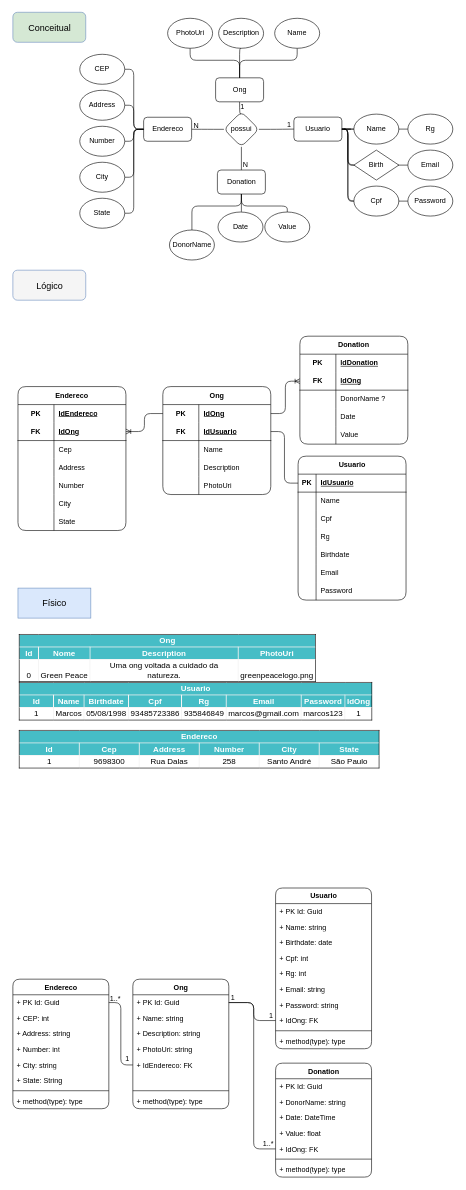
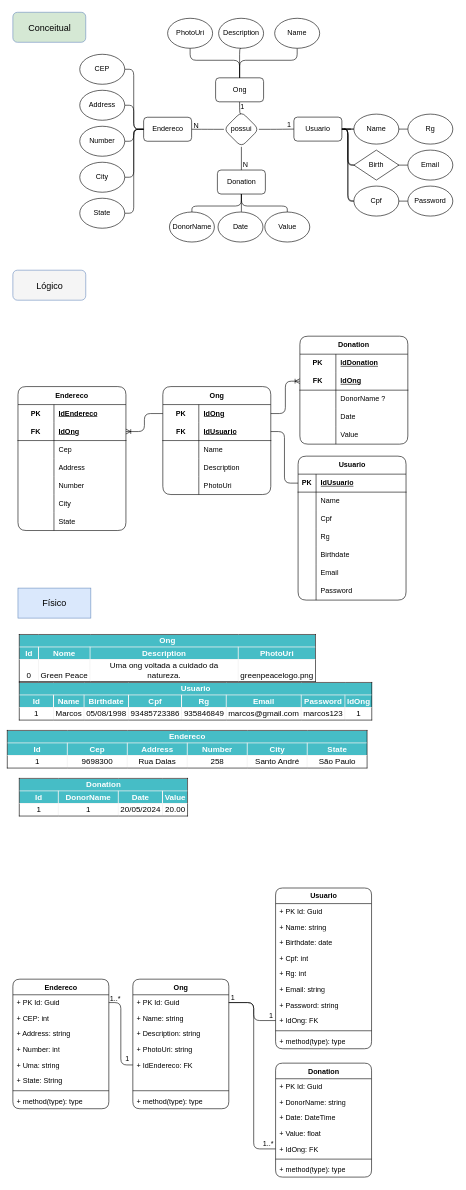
- <mxCell id="153" value="DonorName" style="ellipse;whiteSpace=wrap;html=1;rounded=1;" vertex="1" parent="1"><mxGeometry x="281.5" y="383" width="75" height="50" as="geometry" /></mxCell>
+ <mxCell id="153" value="DonorName" style="ellipse;whiteSpace=wrap;html=1;rounded=1;" vertex="1" parent="1"><mxGeometry x="281.5" y="353" width="75" height="50" as="geometry" /></mxCell>
- <mxCell id="150" value="&lt;table xmlns=&quot;http://www.w3.org/1999/xhtml&quot; cellspacing=&quot;0&quot; cellpadding=&quot;0&quot; dir=&quot;ltr&quot; border=&quot;1&quot; style=&quot;table-layout:fixed;font-size:10pt;font-family:Arial;width:0px;border-collapse:collapse;border:none&quot; data-sheets-root=&quot;1&quot;&gt;&lt;colgroup&gt;&lt;col width=&quot;100&quot;&gt;&lt;col width=&quot;100&quot;&gt;&lt;col width=&quot;100&quot;&gt;&lt;col width=&quot;100&quot;&gt;&lt;col width=&quot;100&quot;&gt;&lt;col width=&quot;100&quot;&gt;&lt;/colgroup&gt;&lt;tbody&gt;&lt;tr style=&quot;height:21px;&quot;&gt;&lt;td style=&quot;border-top:1px solid #000000;border-right:1px solid #000000;border-left:1px solid #000000;overflow:hidden;padding:2px 3px 2px 3px;vertical-align:bottom;background-color:#46bdc6;font-weight:bold;color:#ffffff;text-align:center;&quot; rowspan=&quot;1&quot; colspan=&quot;6&quot; data-sheets-value=&quot;{&amp;quot;1&amp;quot;:2,&amp;quot;2&amp;quot;:&amp;quot;Endereco&amp;quot;}&quot;&gt;Endereco&lt;/td&gt;&lt;/tr&gt;&lt;tr style=&quot;height:21px;&quot;&gt;&lt;td style=&quot;border-left:1px solid #000000;overflow:hidden;padding:2px 3px 2px 3px;vertical-align:bottom;background-color:#46bdc6;font-weight:bold;color:#ffffff;text-align:center;&quot; data-sheets-value=&quot;{&amp;quot;1&amp;quot;:2,&amp;quot;2&amp;quot;:&amp;quot;Id&amp;quot;}&quot;&gt;Id&lt;/td&gt;&lt;td style=&quot;overflow:hidden;padding:2px 3px 2px 3px;vertical-align:bottom;background-color:#46bdc6;font-weight:bold;color:#ffffff;text-align:center;&quot; data-sheets-value=&quot;{&amp;quot;1&amp;quot;:2,&amp;quot;2&amp;quot;:&amp;quot;Cep&amp;quot;}&quot;&gt;Cep&lt;/td&gt;&lt;td style=&quot;overflow:hidden;padding:2px 3px 2px 3px;vertical-align:bottom;background-color:#46bdc6;font-weight:bold;color:#ffffff;text-align:center;&quot; data-sheets-value=&quot;{&amp;quot;1&amp;quot;:2,&amp;quot;2&amp;quot;:&amp;quot;Address&amp;quot;}&quot;&gt;Address&lt;/td&gt;&lt;td style=&quot;overflow:hidden;padding:2px 3px 2px 3px;vertical-align:bottom;background-color:#46bdc6;font-weight:bold;color:#ffffff;text-align:center;&quot; data-sheets-value=&quot;{&amp;quot;1&amp;quot;:2,&amp;quot;2&amp;quot;:&amp;quot;Number&amp;quot;}&quot;&gt;Number&lt;/td&gt;&lt;td style=&quot;overflow:hidden;padding:2px 3px 2px 3px;vertical-align:bottom;background-color:#46bdc6;font-weight:bold;color:#ffffff;text-align:center;&quot; data-sheets-value=&quot;{&amp;quot;1&amp;quot;:2,&amp;quot;2&amp;quot;:&amp;quot;City&amp;quot;}&quot;&gt;City&lt;/td&gt;&lt;td style=&quot;border-right:1px solid #000000;overflow:hidden;padding:2px 3px 2px 3px;vertical-align:bottom;background-color:#46bdc6;font-weight:bold;color:#ffffff;text-align:center;&quot; data-sheets-value=&quot;{&amp;quot;1&amp;quot;:2,&amp;quot;2&amp;quot;:&amp;quot;State&amp;quot;}&quot;&gt;State&lt;/td&gt;&lt;/tr&gt;&lt;tr style=&quot;height:21px;&quot;&gt;&lt;td style=&quot;border-bottom:1px solid #000000;border-left:1px solid #000000;overflow:hidden;padding:2px 3px 2px 3px;vertical-align:bottom;text-align:center;&quot; data-sheets-value=&quot;{&amp;quot;1&amp;quot;:3,&amp;quot;3&amp;quot;:1}&quot;&gt;1&lt;/td&gt;&lt;td style=&quot;border-bottom:1px solid #000000;overflow:hidden;padding:2px 3px 2px 3px;vertical-align:bottom;text-align:center;&quot; data-sheets-value=&quot;{&amp;quot;1&amp;quot;:3,&amp;quot;3&amp;quot;:9698300}&quot;&gt;9698300&lt;/td&gt;&lt;td style=&quot;border-bottom:1px solid #000000;overflow:hidden;padding:2px 3px 2px 3px;vertical-align:bottom;text-align:center;&quot; data-sheets-value=&quot;{&amp;quot;1&amp;quot;:2,&amp;quot;2&amp;quot;:&amp;quot;Rua Dalas&amp;quot;}&quot;&gt;Rua Dalas&lt;/td&gt;&lt;td style=&quot;border-bottom:1px solid #000000;overflow:hidden;padding:2px 3px 2px 3px;vertical-align:bottom;text-align:center;&quot; data-sheets-value=&quot;{&amp;quot;1&amp;quot;:3,&amp;quot;3&amp;quot;:258}&quot;&gt;258&lt;/td&gt;&lt;td style=&quot;border-bottom:1px solid #000000;overflow:hidden;padding:2px 3px 2px 3px;vertical-align:bottom;text-align:center;&quot; data-sheets-value=&quot;{&amp;quot;1&amp;quot;:2,&amp;quot;2&amp;quot;:&amp;quot;Santo André&amp;quot;}&quot;&gt;Santo André&lt;/td&gt;&lt;td style=&quot;border-right:1px solid #000000;border-bottom:1px solid #000000;overflow:hidden;padding:2px 3px 2px 3px;vertical-align:bottom;text-align:center;&quot; data-sheets-value=&quot;{&amp;quot;1&amp;quot;:2,&amp;quot;2&amp;quot;:&amp;quot;São Paulo&amp;quot;}&quot;&gt;São Paulo&lt;/td&gt;&lt;/tr&gt;&lt;/tbody&gt;&lt;/table&gt;" style="text;whiteSpace=wrap;html=1;rounded=1;" vertex="1" parent="1"><mxGeometry x="29" y="1210" width="601.5" height="70" as="geometry" /></mxCell>
+ <mxCell id="150" value="&lt;table xmlns=&quot;http://www.w3.org/1999/xhtml&quot; cellspacing=&quot;0&quot; cellpadding=&quot;0&quot; dir=&quot;ltr&quot; border=&quot;1&quot; style=&quot;table-layout:fixed;font-size:10pt;font-family:Arial;width:0px;border-collapse:collapse;border:none&quot; data-sheets-root=&quot;1&quot;&gt;&lt;colgroup&gt;&lt;col width=&quot;100&quot;&gt;&lt;col width=&quot;100&quot;&gt;&lt;col width=&quot;100&quot;&gt;&lt;col width=&quot;100&quot;&gt;&lt;col width=&quot;100&quot;&gt;&lt;col width=&quot;100&quot;&gt;&lt;/colgroup&gt;&lt;tbody&gt;&lt;tr style=&quot;height:21px;&quot;&gt;&lt;td style=&quot;border-top:1px solid #000000;border-right:1px solid #000000;border-left:1px solid #000000;overflow:hidden;padding:2px 3px 2px 3px;vertical-align:bottom;background-color:#46bdc6;font-weight:bold;color:#ffffff;text-align:center;&quot; rowspan=&quot;1&quot; colspan=&quot;6&quot; data-sheets-value=&quot;{&amp;quot;1&amp;quot;:2,&amp;quot;2&amp;quot;:&amp;quot;Endereco&amp;quot;}&quot;&gt;Endereco&lt;/td&gt;&lt;/tr&gt;&lt;tr style=&quot;height:21px;&quot;&gt;&lt;td style=&quot;border-left:1px solid #000000;overflow:hidden;padding:2px 3px 2px 3px;vertical-align:bottom;background-color:#46bdc6;font-weight:bold;color:#ffffff;text-align:center;&quot; data-sheets-value=&quot;{&amp;quot;1&amp;quot;:2,&amp;quot;2&amp;quot;:&amp;quot;Id&amp;quot;}&quot;&gt;Id&lt;/td&gt;&lt;td style=&quot;overflow:hidden;padding:2px 3px 2px 3px;vertical-align:bottom;background-color:#46bdc6;font-weight:bold;color:#ffffff;text-align:center;&quot; data-sheets-value=&quot;{&amp;quot;1&amp;quot;:2,&amp;quot;2&amp;quot;:&amp;quot;Cep&amp;quot;}&quot;&gt;Cep&lt;/td&gt;&lt;td style=&quot;overflow:hidden;padding:2px 3px 2px 3px;vertical-align:bottom;background-color:#46bdc6;font-weight:bold;color:#ffffff;text-align:center;&quot; data-sheets-value=&quot;{&amp;quot;1&amp;quot;:2,&amp;quot;2&amp;quot;:&amp;quot;Address&amp;quot;}&quot;&gt;Address&lt;/td&gt;&lt;td style=&quot;overflow:hidden;padding:2px 3px 2px 3px;vertical-align:bottom;background-color:#46bdc6;font-weight:bold;color:#ffffff;text-align:center;&quot; data-sheets-value=&quot;{&amp;quot;1&amp;quot;:2,&amp;quot;2&amp;quot;:&amp;quot;Number&amp;quot;}&quot;&gt;Number&lt;/td&gt;&lt;td style=&quot;overflow:hidden;padding:2px 3px 2px 3px;vertical-align:bottom;background-color:#46bdc6;font-weight:bold;color:#ffffff;text-align:center;&quot; data-sheets-value=&quot;{&amp;quot;1&amp;quot;:2,&amp;quot;2&amp;quot;:&amp;quot;City&amp;quot;}&quot;&gt;City&lt;/td&gt;&lt;td style=&quot;border-right:1px solid #000000;overflow:hidden;padding:2px 3px 2px 3px;vertical-align:bottom;background-color:#46bdc6;font-weight:bold;color:#ffffff;text-align:center;&quot; data-sheets-value=&quot;{&amp;quot;1&amp;quot;:2,&amp;quot;2&amp;quot;:&amp;quot;State&amp;quot;}&quot;&gt;State&lt;/td&gt;&lt;/tr&gt;&lt;tr style=&quot;height:21px;&quot;&gt;&lt;td style=&quot;border-bottom:1px solid #000000;border-left:1px solid #000000;overflow:hidden;padding:2px 3px 2px 3px;vertical-align:bottom;text-align:center;&quot; data-sheets-value=&quot;{&amp;quot;1&amp;quot;:3,&amp;quot;3&amp;quot;:1}&quot;&gt;1&lt;/td&gt;&lt;td style=&quot;border-bottom:1px solid #000000;overflow:hidden;padding:2px 3px 2px 3px;vertical-align:bottom;text-align:center;&quot; data-sheets-value=&quot;{&amp;quot;1&amp;quot;:3,&amp;quot;3&amp;quot;:9698300}&quot;&gt;9698300&lt;/td&gt;&lt;td style=&quot;border-bottom:1px solid #000000;overflow:hidden;padding:2px 3px 2px 3px;vertical-align:bottom;text-align:center;&quot; data-sheets-value=&quot;{&amp;quot;1&amp;quot;:2,&amp;quot;2&amp;quot;:&amp;quot;Rua Dalas&amp;quot;}&quot;&gt;Rua Dalas&lt;/td&gt;&lt;td style=&quot;border-bottom:1px solid #000000;overflow:hidden;padding:2px 3px 2px 3px;vertical-align:bottom;text-align:center;&quot; data-sheets-value=&quot;{&amp;quot;1&amp;quot;:3,&amp;quot;3&amp;quot;:258}&quot;&gt;258&lt;/td&gt;&lt;td style=&quot;border-bottom:1px solid #000000;overflow:hidden;padding:2px 3px 2px 3px;vertical-align:bottom;text-align:center;&quot; data-sheets-value=&quot;{&amp;quot;1&amp;quot;:2,&amp;quot;2&amp;quot;:&amp;quot;Santo André&amp;quot;}&quot;&gt;Santo André&lt;/td&gt;&lt;td style=&quot;border-right:1px solid #000000;border-bottom:1px solid #000000;overflow:hidden;padding:2px 3px 2px 3px;vertical-align:bottom;text-align:center;&quot; data-sheets-value=&quot;{&amp;quot;1&amp;quot;:2,&amp;quot;2&amp;quot;:&amp;quot;São Paulo&amp;quot;}&quot;&gt;São Paulo&lt;/td&gt;&lt;/tr&gt;&lt;/tbody&gt;&lt;/table&gt;" style="text;whiteSpace=wrap;html=1;rounded=1;" vertex="1" parent="1"><mxGeometry x="9" y="1210" width="601.5" height="70" as="geometry" /></mxCell>
+ <mxCell id="179" value="&lt;table xmlns=&quot;http://www.w3.org/1999/xhtml&quot; cellspacing=&quot;0&quot; cellpadding=&quot;0&quot; dir=&quot;ltr&quot; border=&quot;1&quot; style=&quot;table-layout:fixed;font-size:10pt;font-family:Arial;width:0px;border-collapse:collapse;border:none&quot; data-sheets-root=&quot;1&quot;&gt;&lt;colgroup&gt;&lt;col width=&quot;65&quot;&gt;&lt;col width=&quot;100&quot;&gt;&lt;col width=&quot;74&quot;&gt;&lt;col width=&quot;42&quot;&gt;&lt;/colgroup&gt;&lt;tbody&gt;&lt;tr style=&quot;height:21px;&quot;&gt;&lt;td style=&quot;border-top:1px solid #000000;border-right:1px solid #000000;border-left:1px solid #000000;overflow:hidden;padding:2px 3px 2px 3px;vertical-align:bottom;background-color:#46bdc6;font-weight:bold;color:#ffffff;text-align:center;&quot; rowspan=&quot;1&quot; colspan=&quot;4&quot; data-sheets-value=&quot;{&amp;quot;1&amp;quot;:2,&amp;quot;2&amp;quot;:&amp;quot;Donation&amp;quot;}&quot;&gt;Donation&lt;/td&gt;&lt;/tr&gt;&lt;tr style=&quot;height:21px;&quot;&gt;&lt;td style=&quot;border-left:1px solid #000000;overflow:hidden;padding:2px 3px 2px 3px;vertical-align:bottom;background-color:#46bdc6;font-weight:bold;color:#ffffff;text-align:center;&quot; data-sheets-value=&quot;{&amp;quot;1&amp;quot;:2,&amp;quot;2&amp;quot;:&amp;quot;Id&amp;quot;}&quot;&gt;Id&lt;/td&gt;&lt;td style=&quot;overflow:hidden;padding:2px 3px 2px 3px;vertical-align:bottom;background-color:#46bdc6;font-weight:bold;color:#ffffff;text-align:center;&quot; data-sheets-value=&quot;{&amp;quot;1&amp;quot;:2,&amp;quot;2&amp;quot;:&amp;quot;DonorName&amp;quot;}&quot;&gt;DonorName&lt;/td&gt;&lt;td style=&quot;overflow:hidden;padding:2px 3px 2px 3px;vertical-align:bottom;background-color:#46bdc6;font-weight:bold;color:#ffffff;text-align:center;&quot; data-sheets-value=&quot;{&amp;quot;1&amp;quot;:2,&amp;quot;2&amp;quot;:&amp;quot;Date&amp;quot;}&quot;&gt;Date&lt;/td&gt;&lt;td style=&quot;border-right:1px solid #000000;overflow:hidden;padding:2px 3px 2px 3px;vertical-align:bottom;background-color:#46bdc6;font-weight:bold;color:#ffffff;text-align:center;&quot; data-sheets-value=&quot;{&amp;quot;1&amp;quot;:2,&amp;quot;2&amp;quot;:&amp;quot;Value&amp;quot;}&quot;&gt;Value&lt;/td&gt;&lt;/tr&gt;&lt;tr style=&quot;height:21px;&quot;&gt;&lt;td style=&quot;border-bottom:1px solid #000000;border-left:1px solid #000000;overflow:hidden;padding:2px 3px 2px 3px;vertical-align:bottom;text-align:center;&quot; data-sheets-value=&quot;{&amp;quot;1&amp;quot;:3,&amp;quot;3&amp;quot;:1}&quot;&gt;1&lt;/td&gt;&lt;td style=&quot;border-bottom:1px solid #000000;overflow:hidden;padding:2px 3px 2px 3px;vertical-align:bottom;text-align:center;&quot; data-sheets-value=&quot;{&amp;quot;1&amp;quot;:3,&amp;quot;3&amp;quot;:1}&quot;&gt;1&lt;/td&gt;&lt;td style=&quot;border-bottom:1px solid #000000;overflow:hidden;padding:2px 3px 2px 3px;vertical-align:bottom;text-align:center;&quot; data-sheets-value=&quot;{&amp;quot;1&amp;quot;:3,&amp;quot;3&amp;quot;:45432}&quot; data-sheets-numberformat=&quot;{&amp;quot;1&amp;quot;:5,&amp;quot;2&amp;quot;:&amp;quot;dd/mm/yyyy&amp;quot;,&amp;quot;3&amp;quot;:1}&quot;&gt;20/05/2024&lt;/td&gt;&lt;td style=&quot;border-right:1px solid #000000;border-bottom:1px solid #000000;overflow:hidden;padding:2px 3px 2px 3px;vertical-align:bottom;text-align:center;&quot; data-sheets-value=&quot;{&amp;quot;1&amp;quot;:2,&amp;quot;2&amp;quot;:&amp;quot;20.00&amp;quot;}&quot;&gt;20.00&lt;/td&gt;&lt;/tr&gt;&lt;/tbody&gt;&lt;/table&gt;" style="text;whiteSpace=wrap;html=1;" vertex="1" parent="1"><mxGeometry x="29" y="1290" width="289.5" height="70" as="geometry" /></mxCell>
- <mxCell id="16" value="+ City: string" style="text;strokeColor=none;fillColor=none;align=left;verticalAlign=top;spacingLeft=4;spacingRight=4;overflow=hidden;rotatable=0;points=[[0,0.5],[1,0.5]];portConstraint=eastwest;whiteSpace=wrap;html=1;rounded=1;" parent="11" vertex="1"><mxGeometry y="130" width="160" height="26" as="geometry" /></mxCell>
+ <mxCell id="16" value="+ Uma: string" style="text;strokeColor=none;fillColor=none;align=left;verticalAlign=top;spacingLeft=4;spacingRight=4;overflow=hidden;rotatable=0;points=[[0,0.5],[1,0.5]];portConstraint=eastwest;whiteSpace=wrap;html=1;rounded=1;" parent="11" vertex="1"><mxGeometry y="130" width="160" height="26" as="geometry" /></mxCell>
